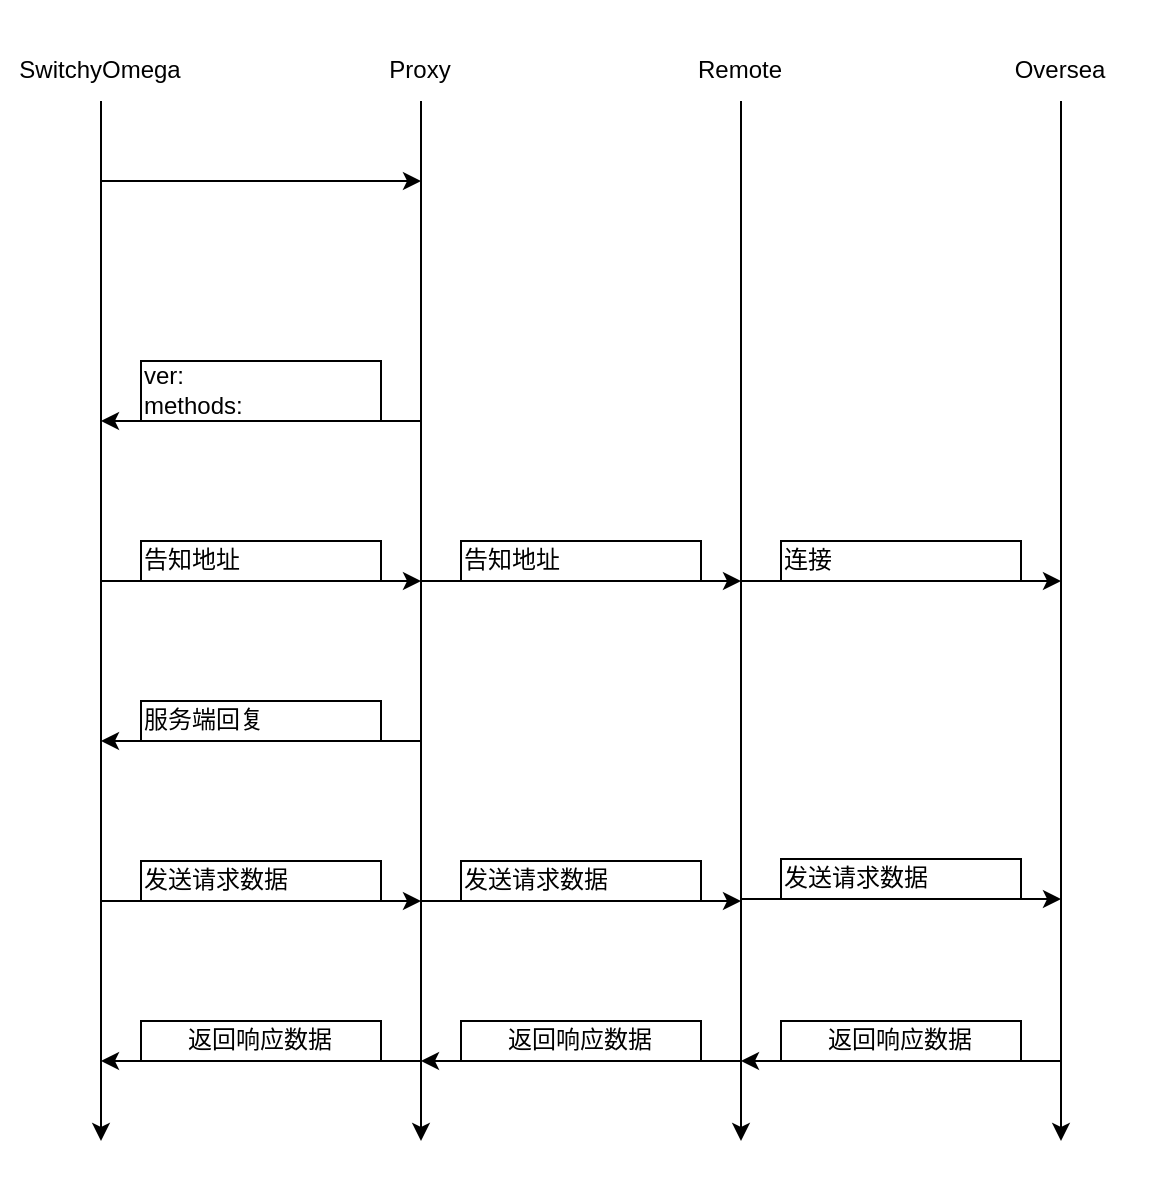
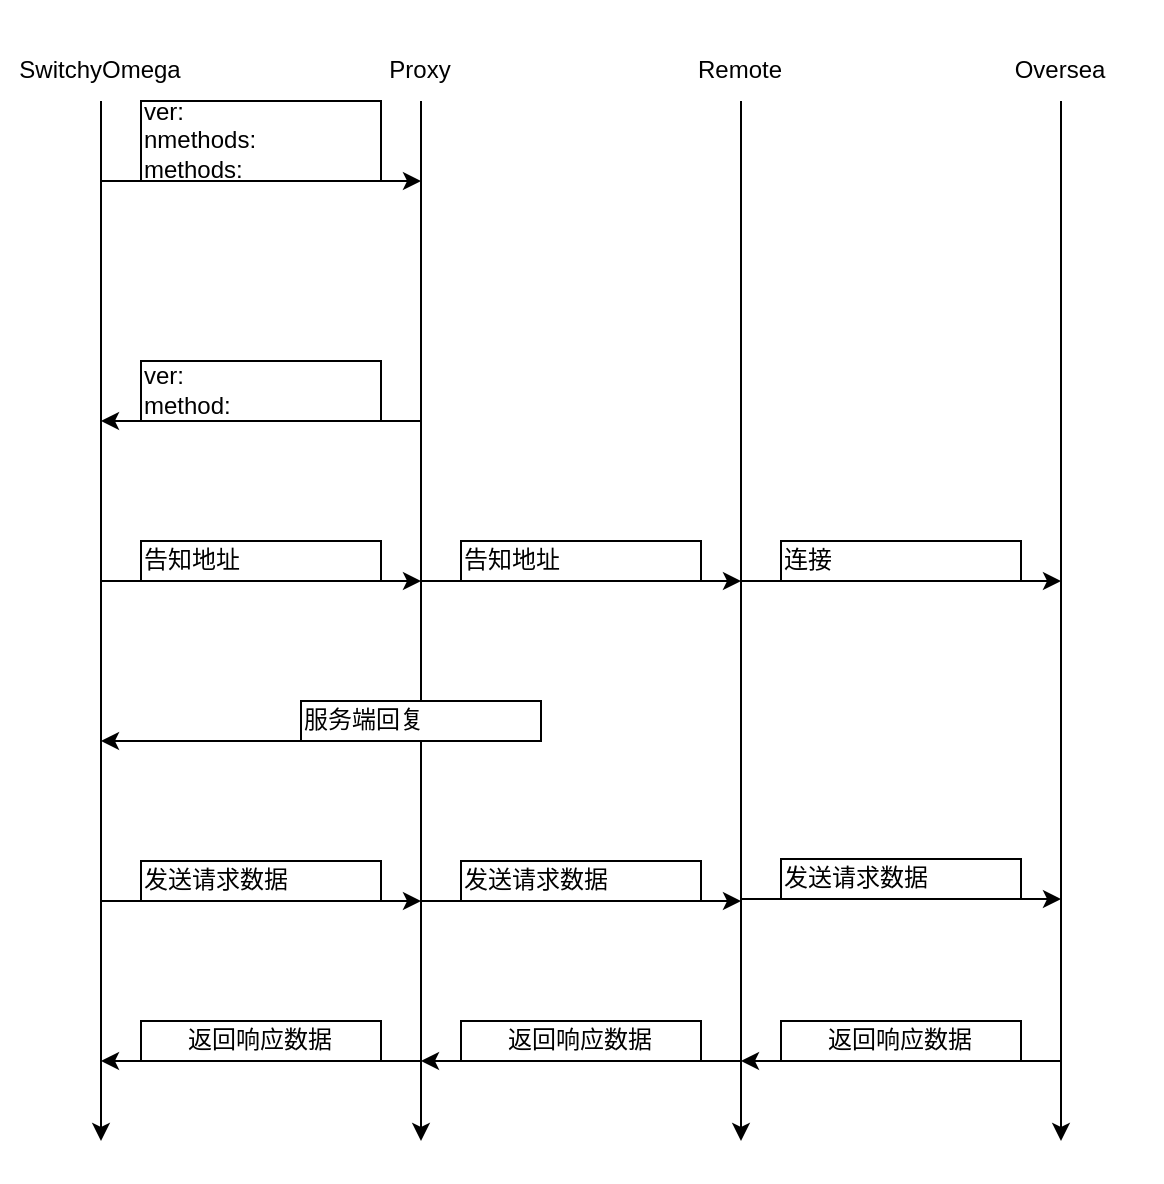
+ <mxCell id="7" value="ver:&lt;br&gt;nmethods:&lt;br&gt;methods:" style="rounded=0;whiteSpace=wrap;html=1;align=left;" vertex="1" parent="1"><mxGeometry x="70" y="50" width="120" height="40" as="geometry" /></mxCell>
- <mxCell id="9" value="ver:&lt;br&gt;methods:" style="rounded=0;whiteSpace=wrap;html=1;align=left;" vertex="1" parent="1"><mxGeometry x="70" y="180" width="120" height="30" as="geometry" /></mxCell>
+ <mxCell id="9" value="ver:&lt;br&gt;method:" style="rounded=0;whiteSpace=wrap;html=1;align=left;" vertex="1" parent="1"><mxGeometry x="70" y="180" width="120" height="30" as="geometry" /></mxCell>
- <mxCell id="13" value="服务端回复" style="rounded=0;whiteSpace=wrap;html=1;align=left;" vertex="1" parent="1"><mxGeometry x="70" y="350" width="120" height="20" as="geometry" /></mxCell>
+ <mxCell id="13" value="服务端回复" style="rounded=0;whiteSpace=wrap;html=1;align=left;" vertex="1" parent="1"><mxGeometry x="150" y="350" width="120" height="20" as="geometry" /></mxCell>
